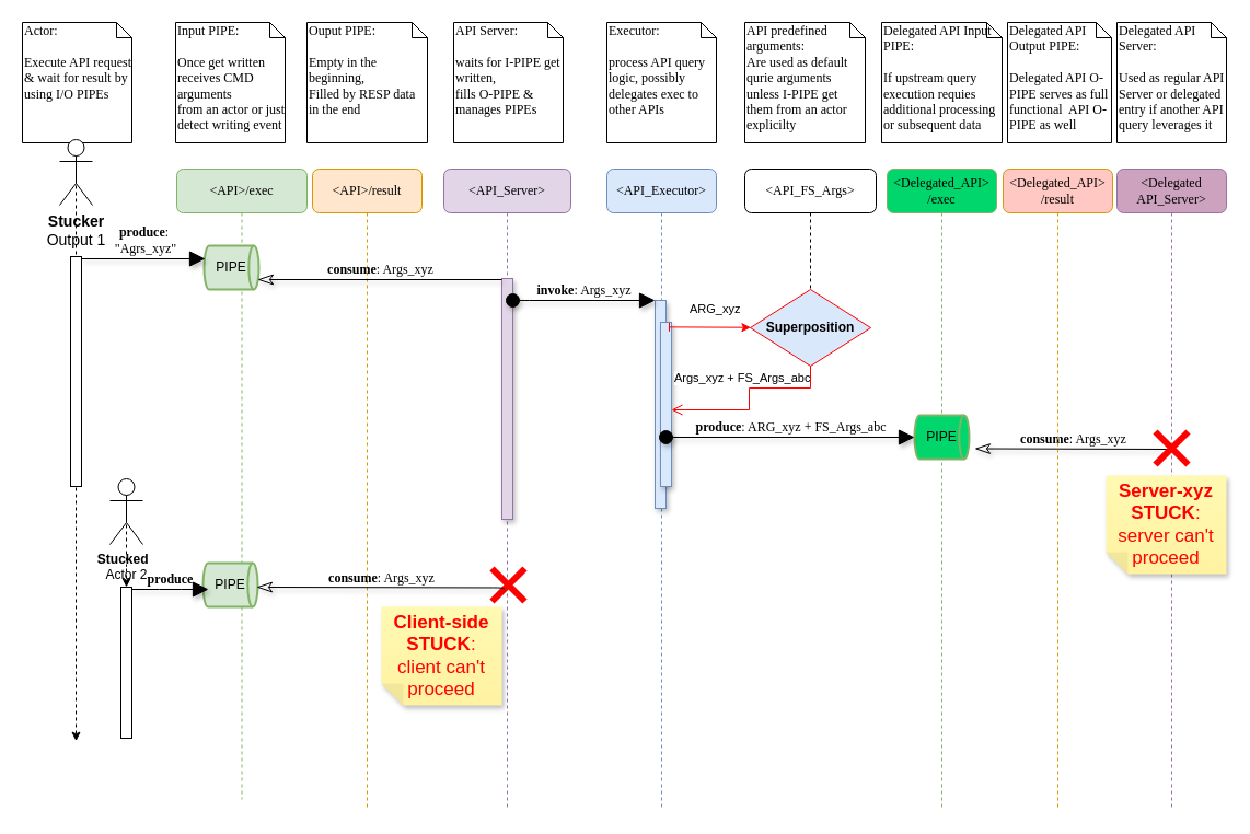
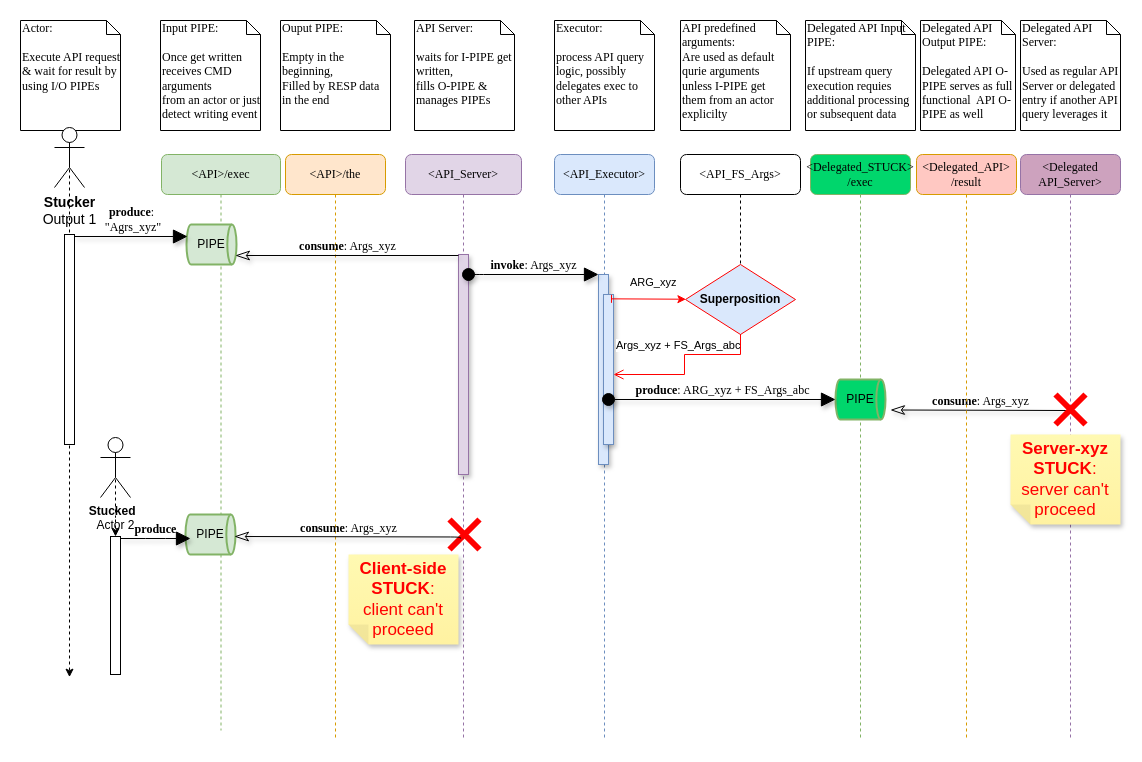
- <mxCell id="23" value="&amp;lt;API&amp;gt;/result" style="shape=umlLifeline;perimeter=lifelinePerimeter;whiteSpace=wrap;html=1;container=1;collapsible=0;recursiveResize=0;outlineConnect=0;rounded=1;shadow=0;comic=0;labelBackgroundColor=none;strokeWidth=1;fontFamily=Verdana;fontSize=12;align=center;fillColor=#ffe6cc;strokeColor=#d79b00;" vertex="1" parent="1"><mxGeometry x="285" y="154" width="100" height="586" as="geometry" /></mxCell>
+ <mxCell id="23" value="&amp;lt;API&amp;gt;/the" style="shape=umlLifeline;perimeter=lifelinePerimeter;whiteSpace=wrap;html=1;container=1;collapsible=0;recursiveResize=0;outlineConnect=0;rounded=1;shadow=0;comic=0;labelBackgroundColor=none;strokeWidth=1;fontFamily=Verdana;fontSize=12;align=center;fillColor=#ffe6cc;strokeColor=#d79b00;" vertex="1" parent="1"><mxGeometry x="285" y="154" width="100" height="586" as="geometry" /></mxCell>
- <mxCell id="11" value="&amp;lt;Delegated_&lt;span style=&quot;background-color: initial;&quot;&gt;API&amp;gt;&lt;/span&gt;&lt;div&gt;&lt;span style=&quot;background-color: initial;&quot;&gt;/exec&lt;/span&gt;&lt;/div&gt;" style="shape=umlLifeline;perimeter=lifelinePerimeter;whiteSpace=wrap;html=1;container=1;collapsible=0;recursiveResize=0;outlineConnect=0;rounded=1;shadow=0;comic=0;labelBackgroundColor=none;strokeWidth=1;fontFamily=Verdana;fontSize=12;align=center;fillColor=#00D66C;strokeColor=#82b366;" vertex="1" parent="1"><mxGeometry x="810" y="154" width="100" height="586" as="geometry" /></mxCell>
+ <mxCell id="11" value="&amp;lt;Delegated_&lt;span style=&quot;background-color: initial;&quot;&gt;STUCK&amp;gt;&lt;/span&gt;&lt;div&gt;&lt;span style=&quot;background-color: initial;&quot;&gt;/exec&lt;/span&gt;&lt;/div&gt;" style="shape=umlLifeline;perimeter=lifelinePerimeter;whiteSpace=wrap;html=1;container=1;collapsible=0;recursiveResize=0;outlineConnect=0;rounded=1;shadow=0;comic=0;labelBackgroundColor=none;strokeWidth=1;fontFamily=Verdana;fontSize=12;align=center;fillColor=#00D66C;strokeColor=#82b366;" vertex="1" parent="1"><mxGeometry x="810" y="154" width="100" height="586" as="geometry" /></mxCell>
